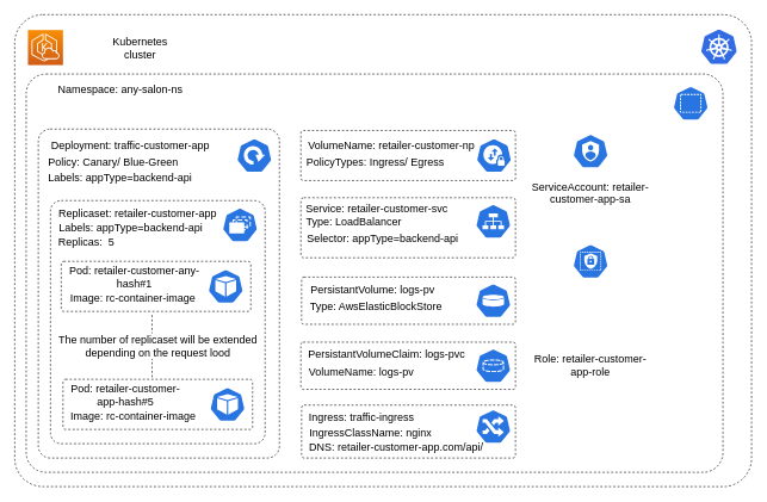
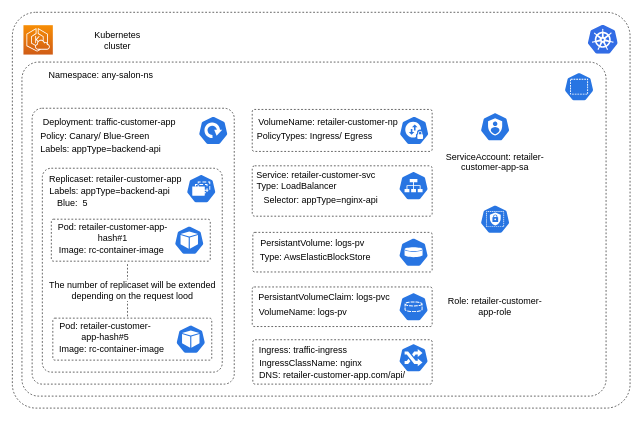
- <mxCell id="44" value="Selector: appType=backend-api" style="text;html=1;strokeColor=none;fillColor=none;align=center;verticalAlign=middle;whiteSpace=wrap;rounded=0;fontSize=15;" parent="1" vertex="1"><mxGeometry x="419" y="317" width="231" height="30" as="geometry" /></mxCell>
+ <mxCell id="44" value="Selector: appType=nginx-api" style="text;html=1;strokeColor=none;fillColor=none;align=center;verticalAlign=middle;whiteSpace=wrap;rounded=0;fontSize=15;" parent="1" vertex="1"><mxGeometry x="419" y="317" width="231" height="30" as="geometry" /></mxCell>
- <mxCell id="21" value="Replicas:&amp;nbsp; 5" style="text;html=1;strokeColor=none;fillColor=none;align=center;verticalAlign=middle;whiteSpace=wrap;rounded=0;fontSize=15;" parent="1" vertex="1"><mxGeometry x="74" y="323" width="93" height="30" as="geometry" /></mxCell>
+ <mxCell id="21" value="Blue:&amp;nbsp; 5" style="text;html=1;strokeColor=none;fillColor=none;align=center;verticalAlign=middle;whiteSpace=wrap;rounded=0;fontSize=15;" parent="1" vertex="1"><mxGeometry x="74" y="323" width="93" height="30" as="geometry" /></mxCell>
- <mxCell id="19" value="Pod: retailer-customer-any-hash#1" style="text;html=1;strokeColor=none;fillColor=none;align=center;verticalAlign=middle;whiteSpace=wrap;rounded=0;fontSize=15;" parent="1" vertex="1"><mxGeometry x="95" y="372" width="185" height="30" as="geometry" /></mxCell>
+ <mxCell id="19" value="Pod: retailer-customer-app-hash#1" style="text;html=1;strokeColor=none;fillColor=none;align=center;verticalAlign=middle;whiteSpace=wrap;rounded=0;fontSize=15;" parent="1" vertex="1"><mxGeometry x="95" y="372" width="185" height="30" as="geometry" /></mxCell>
